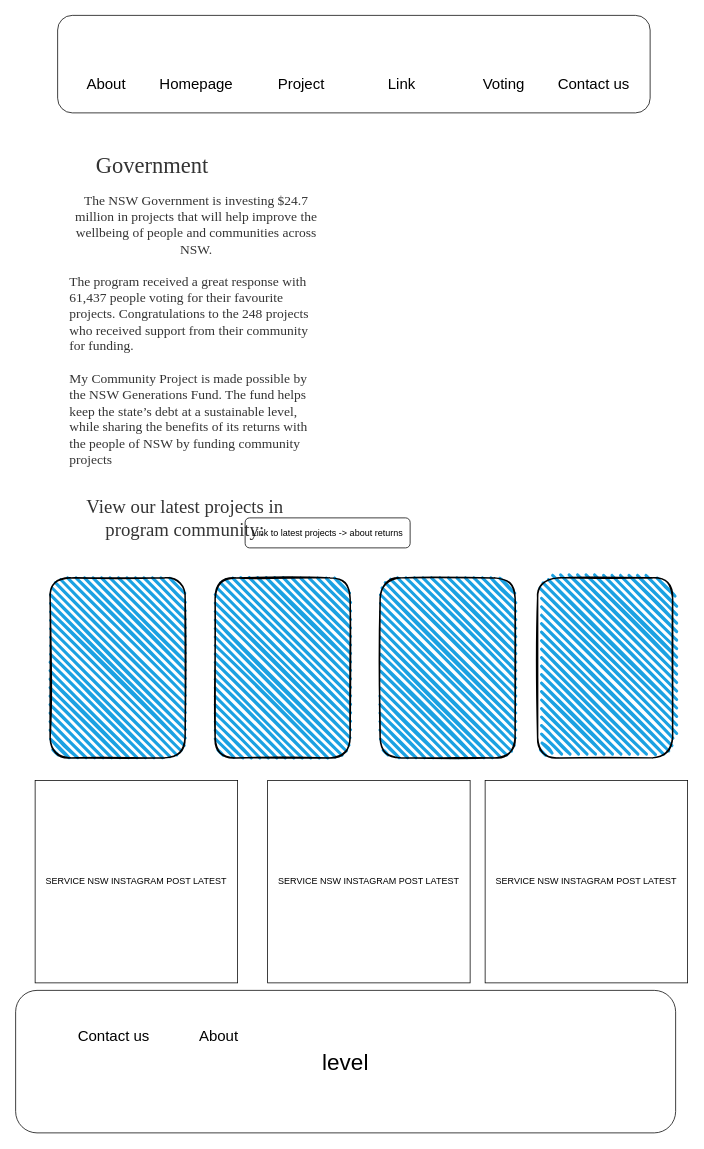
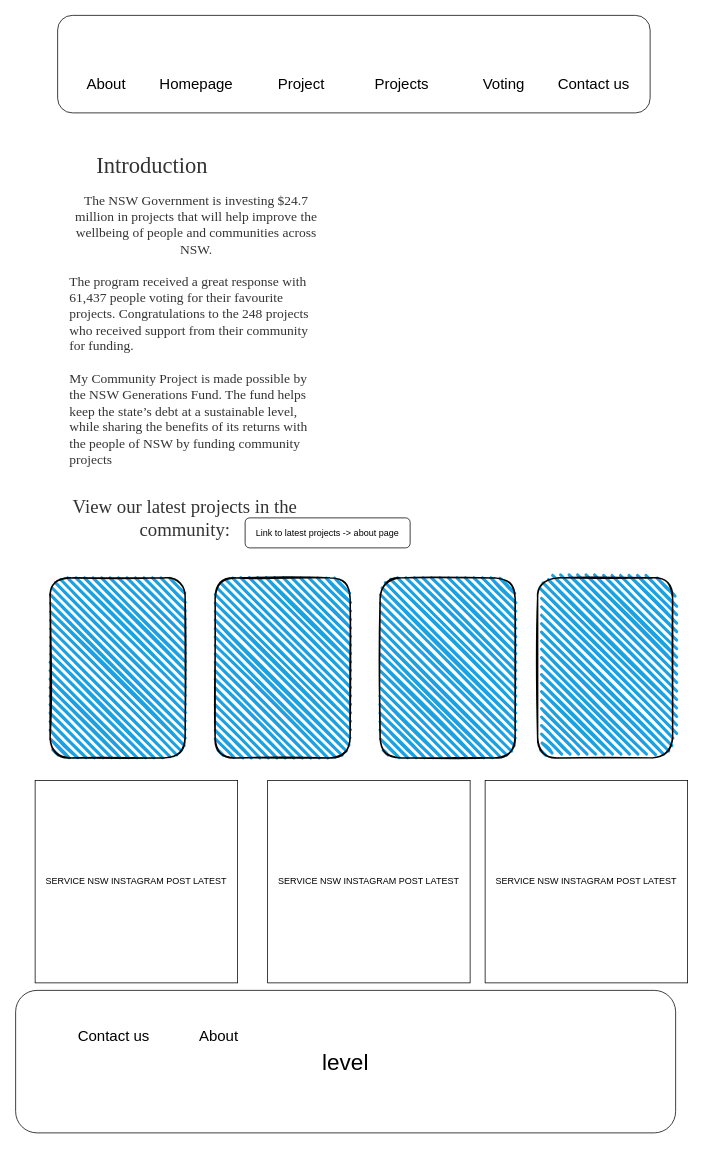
- <mxCell id="6" value="&lt;span style=&quot;font-size: 20px&quot;&gt;Link&lt;/span&gt;&lt;span style=&quot;font-size: 20px&quot;&gt;&lt;br&gt;&lt;/span&gt;" style="text;html=1;strokeColor=none;fillColor=none;align=center;verticalAlign=middle;whiteSpace=wrap;rounded=0;" vertex="1" parent="1"><mxGeometry x="460" y="90" width="150" height="40" as="geometry" /></mxCell>
+ <mxCell id="6" value="&lt;span style=&quot;font-size: 20px&quot;&gt;Projects&lt;/span&gt;&lt;span style=&quot;font-size: 20px&quot;&gt;&lt;br&gt;&lt;/span&gt;" style="text;html=1;strokeColor=none;fillColor=none;align=center;verticalAlign=middle;whiteSpace=wrap;rounded=0;" vertex="1" parent="1"><mxGeometry x="460" y="90" width="150" height="40" as="geometry" /></mxCell>
- <mxCell id="9" value="&lt;span style=&quot;color: rgb(51 , 51 , 51) ; font-family: &amp;#34;source sans pro&amp;#34; ; font-size: 30px ; text-align: left ; background-color: rgba(255 , 255 , 255 , 0.7)&quot;&gt;Government&amp;nbsp;&lt;/span&gt;" style="text;html=1;strokeColor=none;fillColor=none;align=center;verticalAlign=middle;whiteSpace=wrap;rounded=0;sketch=0;" vertex="1" parent="1"><mxGeometry x="96" y="160" width="220" height="120" as="geometry" /></mxCell>
+ <mxCell id="9" value="&lt;span style=&quot;color: rgb(51 , 51 , 51) ; font-family: &amp;#34;source sans pro&amp;#34; ; font-size: 30px ; text-align: left ; background-color: rgba(255 , 255 , 255 , 0.7)&quot;&gt;Introduction&amp;nbsp;&lt;/span&gt;" style="text;html=1;strokeColor=none;fillColor=none;align=center;verticalAlign=middle;whiteSpace=wrap;rounded=0;sketch=0;" vertex="1" parent="1"><mxGeometry x="96" y="160" width="220" height="120" as="geometry" /></mxCell>
- <mxCell id="11" value="&lt;span style=&quot;color: rgb(51 , 51 , 51) ; font-family: &amp;#34;source sans pro&amp;#34; ; font-size: 25px ; text-align: left ; background-color: rgba(255 , 255 , 255 , 0.7)&quot;&gt;View our latest projects in program community:&lt;/span&gt;" style="text;html=1;strokeColor=none;fillColor=none;align=center;verticalAlign=middle;whiteSpace=wrap;rounded=0;sketch=0;" vertex="1" parent="1"><mxGeometry x="91" y="650" width="310" height="80" as="geometry" /></mxCell>
+ <mxCell id="11" value="&lt;span style=&quot;color: rgb(51 , 51 , 51) ; font-family: &amp;#34;source sans pro&amp;#34; ; font-size: 25px ; text-align: left ; background-color: rgba(255 , 255 , 255 , 0.7)&quot;&gt;View our latest projects in the community:&lt;/span&gt;" style="text;html=1;strokeColor=none;fillColor=none;align=center;verticalAlign=middle;whiteSpace=wrap;rounded=0;sketch=0;" vertex="1" parent="1"><mxGeometry x="91" y="650" width="310" height="80" as="geometry" /></mxCell>
- <mxCell id="12" value="Link to latest projects -&amp;gt; about returns" style="rounded=1;whiteSpace=wrap;html=1;sketch=0;strokeColor=#000000;fillColor=none;" vertex="1" parent="1"><mxGeometry x="326" y="690" width="220" height="40" as="geometry" /></mxCell>
+ <mxCell id="12" value="Link to latest projects -&amp;gt; about page" style="rounded=1;whiteSpace=wrap;html=1;sketch=0;strokeColor=#000000;fillColor=none;" vertex="1" parent="1"><mxGeometry x="326" y="690" width="220" height="40" as="geometry" /></mxCell>
